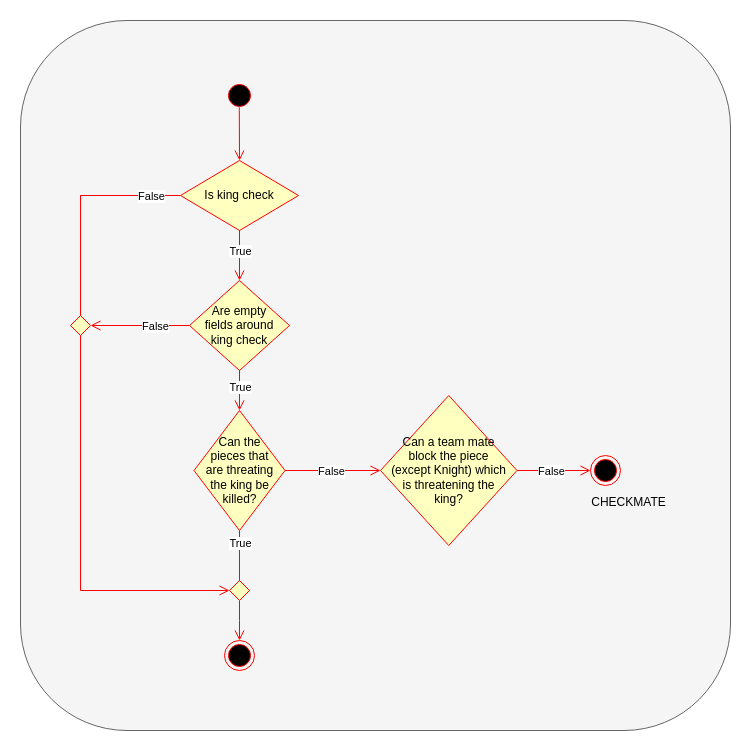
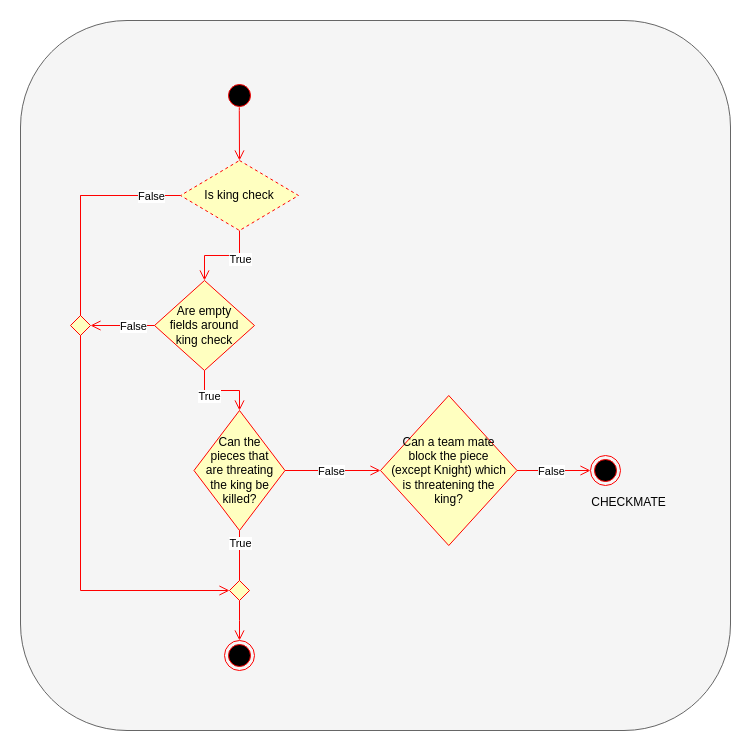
- <mxCell id="5" value="Is king check" style="rhombus;whiteSpace=wrap;html=1;fillColor=#ffffc0;strokeColor=#ff0000;" vertex="1" parent="1"><mxGeometry x="180" y="160" width="118" height="70" as="geometry" /></mxCell>
+ <mxCell id="5" value="Is king check" style="rhombus;whiteSpace=wrap;html=1;fillColor=#ffffc0;strokeColor=#ff0000;dashed=1;" vertex="1" parent="1"><mxGeometry x="180" y="160" width="118" height="70" as="geometry" /></mxCell>
- <mxCell id="9" value="&lt;p style=&quot;font-size: 12px ; padding: 10px&quot;&gt;Are empty fields around king check&lt;/p&gt;" style="rhombus;whiteSpace=wrap;html=1;fillColor=#ffffc0;strokeColor=#ff0000;" vertex="1" parent="1"><mxGeometry x="189" y="280" width="100" height="90" as="geometry" /></mxCell>
+ <mxCell id="9" value="&lt;p style=&quot;font-size: 12px ; padding: 10px&quot;&gt;Are empty fields around king check&lt;/p&gt;" style="rhombus;whiteSpace=wrap;html=1;fillColor=#ffffc0;strokeColor=#ff0000;" vertex="1" parent="1"><mxGeometry x="154" y="280" width="100" height="90" as="geometry" /></mxCell>
